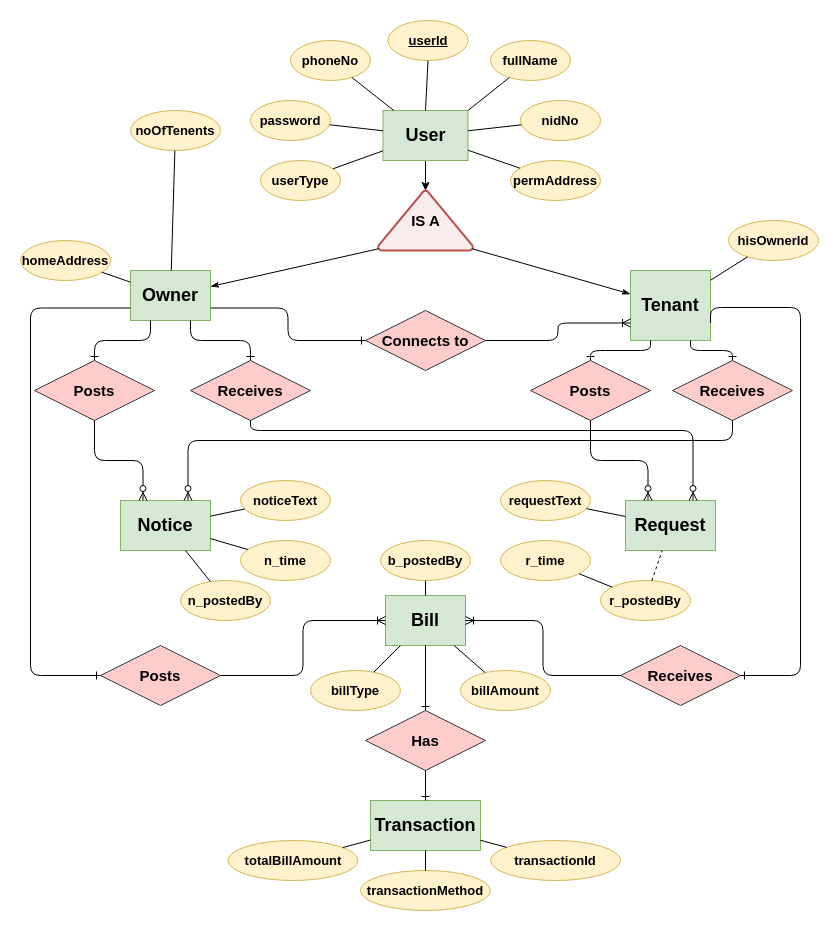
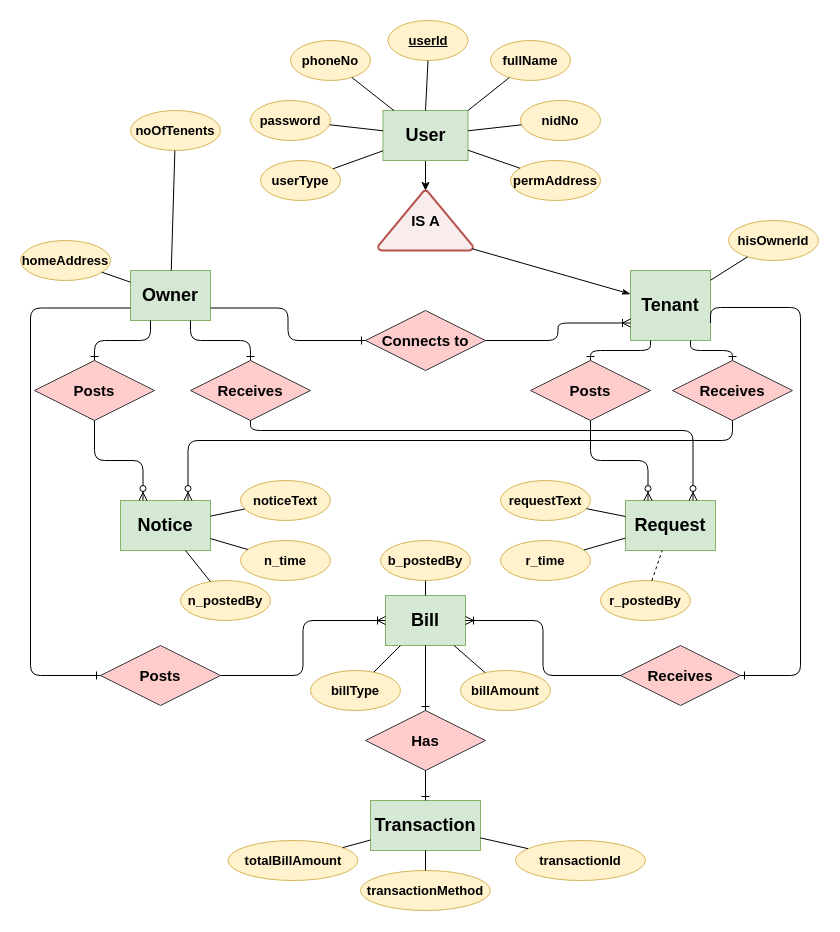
- <mxCell id="22" value="" style="endArrow=none;html=1;rounded=0;strokeColor=#000000;startArrow=classicThin;startFill=1;entryX=0.01;entryY=0.97;entryDx=0;entryDy=0;entryPerimeter=0;" parent="1" source="2" target="4" edge="1"><mxGeometry relative="1" as="geometry"><mxPoint x="330" y="380" as="sourcePoint" /><mxPoint x="490" y="380" as="targetPoint" /></mxGeometry></mxCell>
- <mxCell id="59" value="" style="endArrow=none;html=1;rounded=0;strokeColor=#000000;" edge="1" parent="1" source="53" target="54"><mxGeometry relative="1" as="geometry"><mxPoint x="340" y="590" as="sourcePoint" /><mxPoint x="500" y="590" as="targetPoint" /></mxGeometry></mxCell>
+ <mxCell id="59" value="" style="endArrow=none;html=1;rounded=0;strokeColor=#000000;" edge="1" parent="1" source="53" target="31"><mxGeometry relative="1" as="geometry"><mxPoint x="340" y="590" as="sourcePoint" /><mxPoint x="500" y="590" as="targetPoint" /></mxGeometry></mxCell>
- <mxCell id="78" value="&lt;span style=&quot;font-size: 13px&quot;&gt;&lt;b&gt;transactionId&lt;br&gt;&lt;/b&gt;&lt;/span&gt;" style="ellipse;whiteSpace=wrap;html=1;align=center;labelBackgroundColor=none;fillColor=#fff2cc;strokeColor=#d6b656;" vertex="1" parent="1"><mxGeometry x="490" y="840" width="130" height="40" as="geometry" /></mxCell>
+ <mxCell id="78" value="&lt;span style=&quot;font-size: 13px&quot;&gt;&lt;b&gt;transactionId&lt;br&gt;&lt;/b&gt;&lt;/span&gt;" style="ellipse;whiteSpace=wrap;html=1;align=center;labelBackgroundColor=none;fillColor=#fff2cc;strokeColor=#d6b656;" vertex="1" parent="1"><mxGeometry x="515" y="840" width="130" height="40" as="geometry" /></mxCell>
